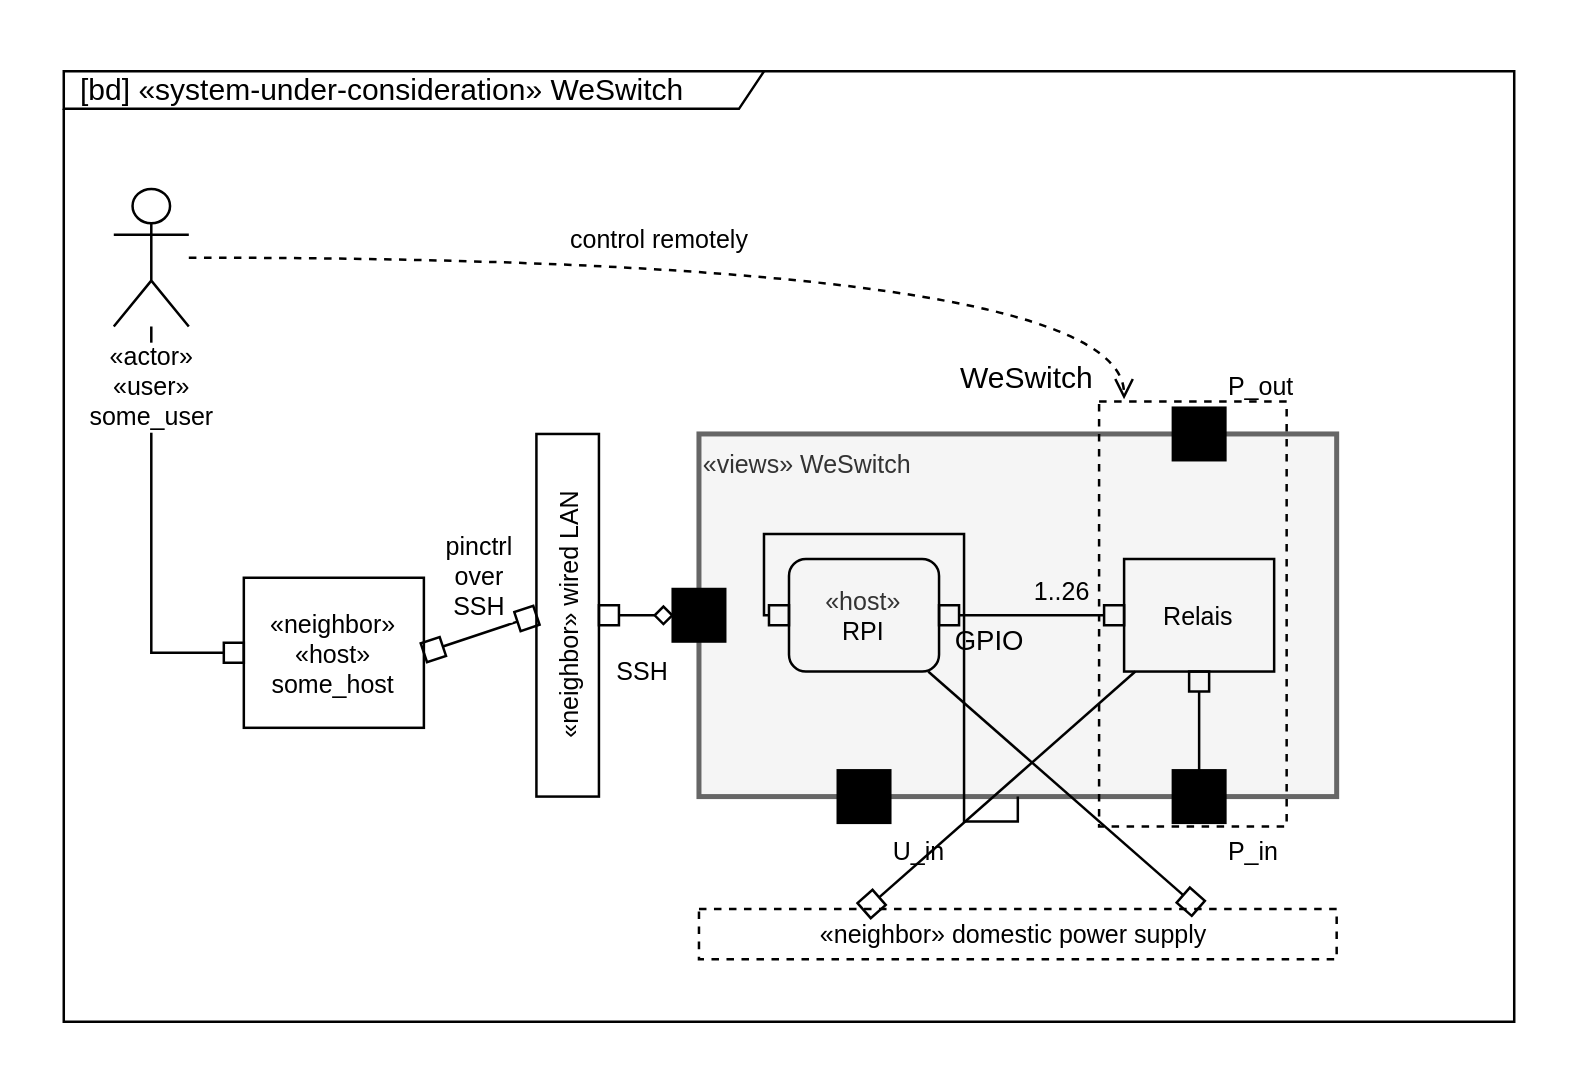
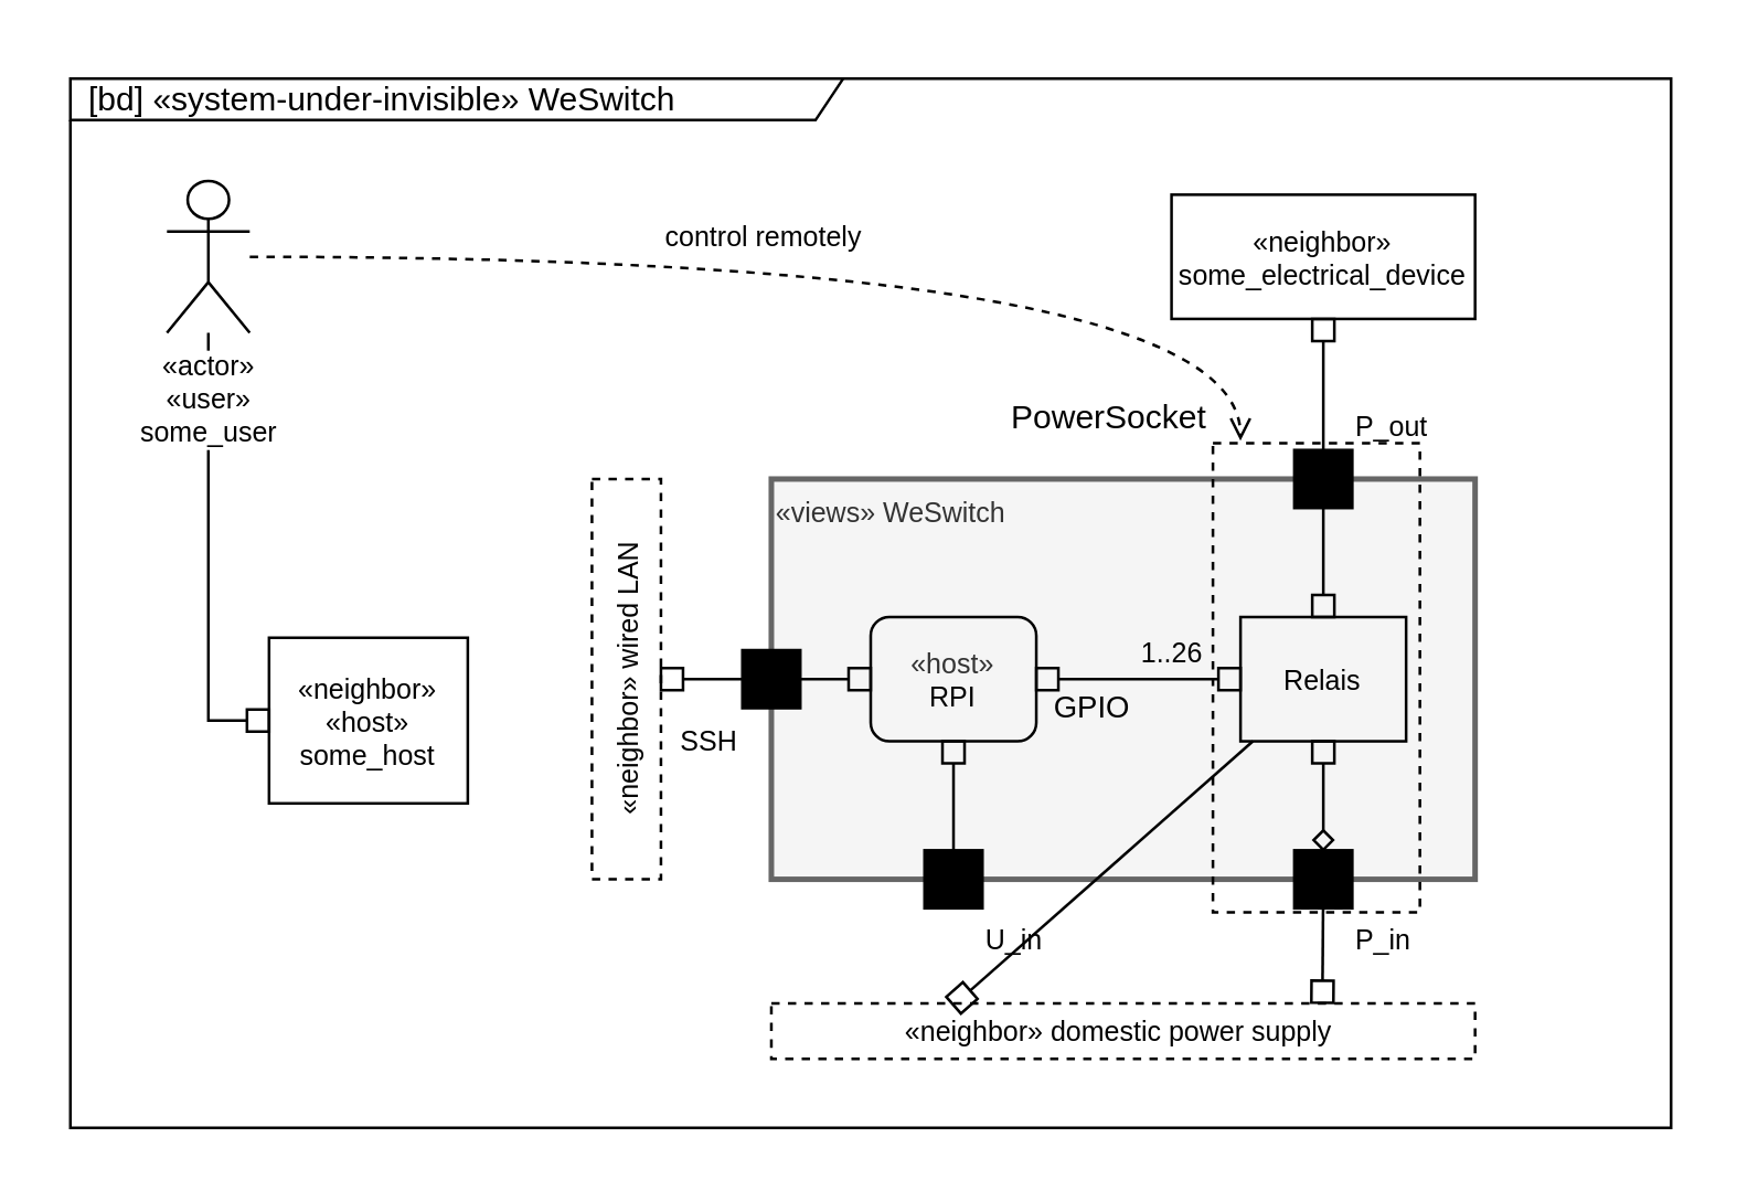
- <mxCell id="4" value="[bd] «system-under-consideration» WeSwitch" style="shape=umlFrame;whiteSpace=wrap;html=1;width=280;height=15;boundedLbl=1;verticalAlign=middle;align=left;spacingLeft=5;fillColor=none;" parent="3" vertex="1"><mxGeometry x="25" y="28" width="580" height="380" as="geometry" /></mxCell>
+ <mxCell id="4" value="[bd] «system-under-invisible» WeSwitch" style="shape=umlFrame;whiteSpace=wrap;html=1;width=280;height=15;boundedLbl=1;verticalAlign=middle;align=left;spacingLeft=5;fillColor=none;" parent="3" vertex="1"><mxGeometry x="25" y="28" width="580" height="380" as="geometry" /></mxCell>
+ <mxCell id="23" value="«neighbor»&lt;br style=&quot;font-size: 10px;&quot;&gt;some_electrical_device" style="rounded=0;whiteSpace=wrap;html=1;fillColor=none;verticalAlign=middle;fontSize=10;" parent="22" vertex="1"><mxGeometry x="424" y="70" width="110" height="45" as="geometry" /></mxCell>
- <mxCell id="31" value="«actor»&lt;br&gt;«user»&lt;br&gt;some_user" style="shape=umlActor;verticalLabelPosition=bottom;verticalAlign=top;html=1;outlineConnect=0;fillColor=none;fontSize=10;labelBackgroundColor=default;" parent="22" vertex="1"><mxGeometry x="45" y="75" width="30" height="55" as="geometry" /></mxCell>
+ <mxCell id="31" value="«actor»&lt;br&gt;«user»&lt;br&gt;some_user" style="shape=umlActor;verticalLabelPosition=bottom;verticalAlign=top;html=1;outlineConnect=0;fillColor=none;fontSize=10;labelBackgroundColor=default;" parent="22" vertex="1"><mxGeometry x="60" y="65" width="30" height="55" as="geometry" /></mxCell>
+ <mxCell id="24" style="edgeStyle=none;html=1;entryX=0.5;entryY=1;entryDx=0;entryDy=0;endArrow=box;endFill=0;exitX=0.5;exitY=0;exitDx=0;exitDy=0;fontSize=10;" parent="22" source="8" target="23" edge="1"><mxGeometry relative="1" as="geometry"><mxPoint x="479" y="118" as="targetPoint" /></mxGeometry></mxCell>
- <mxCell id="12" value="WeSwitch" style="rounded=0;whiteSpace=wrap;html=1;fillColor=none;dashed=1;align=right;verticalAlign=bottom;labelPosition=left;verticalLabelPosition=top;spacingBottom=0;spacingRight=0;" parent="6" vertex="1"><mxGeometry x="439" y="160" width="75" height="170" as="geometry" /></mxCell>
+ <mxCell id="12" value="PowerSocket" style="rounded=0;whiteSpace=wrap;html=1;fillColor=none;dashed=1;align=right;verticalAlign=bottom;labelPosition=left;verticalLabelPosition=top;spacingBottom=0;spacingRight=0;" parent="6" vertex="1"><mxGeometry x="439" y="160" width="75" height="170" as="geometry" /></mxCell>
+ <mxCell id="21" style="edgeStyle=orthogonalEdgeStyle;rounded=0;html=1;startArrow=box;startFill=0;endArrow=none;endFill=0;elbow=vertical;entryX=0.5;entryY=1;entryDx=0;entryDy=0;fontSize=10;" parent="13" source="18" target="8" edge="1"><mxGeometry relative="1" as="geometry" /></mxCell>
- <mxCell id="20" style="edgeStyle=orthogonalEdgeStyle;rounded=0;html=1;startArrow=box;startFill=0;endArrow=none;endFill=0;elbow=vertical;exitX=0;exitY=0.5;exitDx=0;exitDy=0;fontSize=10;" parent="13" source="16" target="7" edge="1"><mxGeometry relative="1" as="geometry" /></mxCell>
+ <mxCell id="20" style="edgeStyle=orthogonalEdgeStyle;rounded=0;html=1;startArrow=box;startFill=0;endArrow=none;endFill=0;elbow=vertical;exitX=0;exitY=0.5;exitDx=0;exitDy=0;fontSize=10;" parent="13" source="16" target="11" edge="1"><mxGeometry relative="1" as="geometry" /></mxCell>
- <mxCell id="34" value="«neighbor» wired LAN" style="rounded=0;whiteSpace=wrap;html=1;fillColor=none;verticalAlign=middle;horizontal=0;fontSize=10;" parent="22" vertex="1"><mxGeometry x="214" y="173" width="25" height="145" as="geometry" /></mxCell>
+ <mxCell id="34" value="«neighbor» wired LAN" style="rounded=0;whiteSpace=wrap;html=1;fillColor=none;verticalAlign=middle;horizontal=0;fontSize=10;dashed=1;" parent="22" vertex="1"><mxGeometry x="214" y="173" width="25" height="145" as="geometry" /></mxCell>
- <mxCell id="33" style="edgeStyle=none;html=1;entryX=0;entryY=0.5;entryDx=0;entryDy=0;startArrow=box;startFill=0;endArrow=diamond;endFill=0;fontSize=10;" parent="22" source="34" target="11" edge="1"><mxGeometry relative="1" as="geometry" /></mxCell>
+ <mxCell id="33" style="edgeStyle=none;html=1;entryX=0;entryY=0.5;entryDx=0;entryDy=0;startArrow=box;startFill=0;endArrow=none;endFill=0;fontSize=10;" parent="22" source="34" target="11" edge="1"><mxGeometry relative="1" as="geometry" /></mxCell>
- <mxCell id="26" style="edgeStyle=none;html=1;entryX=0;entryY=0.5;entryDx=0;entryDy=0;startArrow=box;startFill=0;endArrow=box;endFill=0;exitX=1;exitY=0.5;exitDx=0;exitDy=0;fontSize=10;" parent="22" source="25" target="34" edge="1"><mxGeometry relative="1" as="geometry"><mxPoint x="235" y="240.935" as="sourcePoint" /></mxGeometry></mxCell>
- <mxCell id="27" value="pinctrl&lt;br&gt;over&lt;br&gt;SSH" style="edgeLabel;html=1;align=center;verticalAlign=middle;resizable=0;points=[];fontSize=10;" parent="26" vertex="1" connectable="0"><mxGeometry x="-0.144" relative="1" as="geometry"><mxPoint x="3" y="-25" as="offset" /></mxGeometry></mxCell>
+ <mxCell id="19" style="edgeStyle=orthogonalEdgeStyle;html=1;rounded=0;endArrow=none;endFill=0;startArrow=box;startFill=0;fontSize=10;" parent="13" source="16" target="10" edge="1"><mxGeometry relative="1" as="geometry" /></mxCell>
- <mxCell id="17" style="edgeStyle=orthogonalEdgeStyle;rounded=0;html=1;entryX=0.5;entryY=0;entryDx=0;entryDy=0;startArrow=box;startFill=0;endArrow=none;endFill=0;elbow=vertical;fontSize=10;" parent="13" source="18" target="9" edge="1"><mxGeometry relative="1" as="geometry" /></mxCell>
+ <mxCell id="17" style="edgeStyle=orthogonalEdgeStyle;rounded=0;html=1;entryX=0.5;entryY=0;entryDx=0;entryDy=0;startArrow=box;startFill=0;endArrow=diamond;endFill=0;elbow=vertical;fontSize=10;" parent="13" source="18" target="9" edge="1"><mxGeometry relative="1" as="geometry" /></mxCell>
- <mxCell id="36" style="edgeStyle=none;html=1;startArrow=box;startFill=0;endArrow=none;endFill=0;exitX=0.783;exitY=-0.016;exitDx=0;exitDy=0;exitPerimeter=0;fontSize=10;" parent="22" source="32" target="16" edge="1"><mxGeometry relative="1" as="geometry" /></mxCell>
+ <mxCell id="36" style="edgeStyle=none;html=1;startArrow=box;startFill=0;endArrow=none;endFill=0;exitX=0.783;exitY=-0.016;exitDx=0;exitDy=0;exitPerimeter=0;fontSize=10;" parent="22" source="32" target="9" edge="1"><mxGeometry relative="1" as="geometry" /></mxCell>
